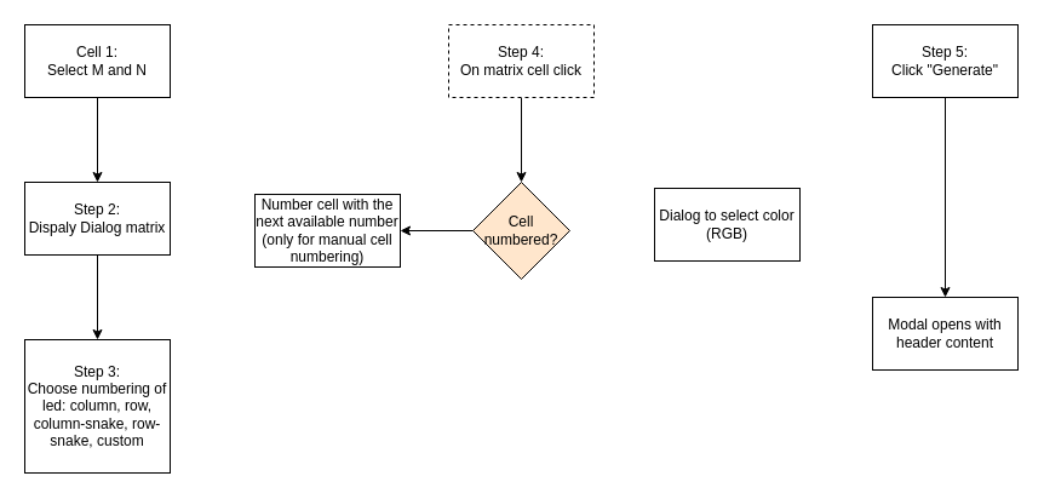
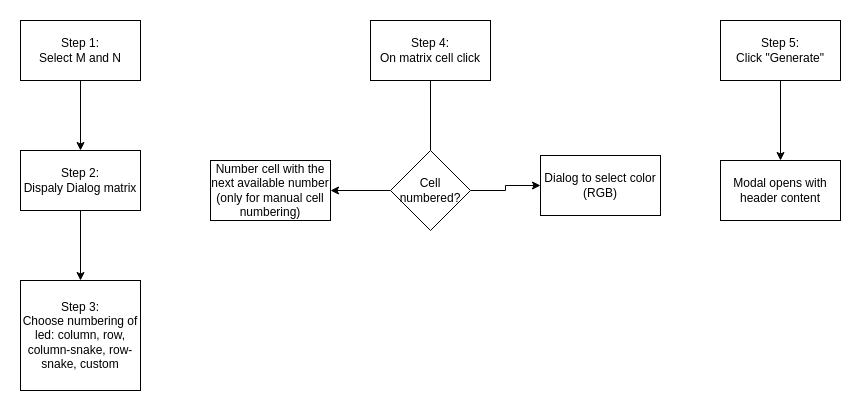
- <mxCell id="3" value="Cell 1:&lt;br&gt;Select M and N" style="rounded=0;whiteSpace=wrap;html=1;" vertex="1" parent="1"><mxGeometry x="20" y="20" width="120" height="60" as="geometry" /></mxCell>
+ <mxCell id="3" value="Step 1:&lt;br&gt;Select M and N" style="rounded=0;whiteSpace=wrap;html=1;" vertex="1" parent="1"><mxGeometry x="20" y="20" width="120" height="60" as="geometry" /></mxCell>
- <mxCell id="8" value="Step 4:&lt;br&gt;On matrix cell click" style="rounded=0;whiteSpace=wrap;html=1;dashed=1;" vertex="1" parent="1"><mxGeometry x="370" y="20" width="120" height="60" as="geometry" /></mxCell>
+ <mxCell id="8" value="Step 4:&lt;br&gt;On matrix cell click" style="rounded=0;whiteSpace=wrap;html=1;" vertex="1" parent="1"><mxGeometry x="370" y="20" width="120" height="60" as="geometry" /></mxCell>
- <mxCell id="7" value="" style="edgeStyle=orthogonalEdgeStyle;rounded=0;orthogonalLoop=1;jettySize=auto;html=1;" edge="1" parent="1" source="8" target="11"><mxGeometry relative="1" as="geometry" /></mxCell>
+ <mxCell id="7" value="" style="edgeStyle=orthogonalEdgeStyle;rounded=0;orthogonalLoop=1;jettySize=auto;html=1;endArrow=none;" edge="1" parent="1" source="8" target="11"><mxGeometry relative="1" as="geometry" /></mxCell>
- <mxCell id="11" value="Cell numbered?" style="rhombus;whiteSpace=wrap;html=1;rounded=0;fillColor=#ffe6cc;" vertex="1" parent="1"><mxGeometry x="390" y="150" width="80" height="80" as="geometry" /></mxCell>
+ <mxCell id="11" value="Cell numbered?" style="rhombus;whiteSpace=wrap;html=1;rounded=0;" vertex="1" parent="1"><mxGeometry x="390" y="150" width="80" height="80" as="geometry" /></mxCell>
+ <mxCell id="9" value="" style="edgeStyle=orthogonalEdgeStyle;rounded=0;orthogonalLoop=1;jettySize=auto;html=1;" edge="1" parent="1" source="11" target="12"><mxGeometry relative="1" as="geometry" /></mxCell>
- <mxCell id="16" value="Modal opens with header content" style="rounded=0;whiteSpace=wrap;html=1;" vertex="1" parent="1"><mxGeometry x="720" y="245" width="120" height="60" as="geometry" /></mxCell>
+ <mxCell id="16" value="Modal opens with header content" style="rounded=0;whiteSpace=wrap;html=1;" vertex="1" parent="1"><mxGeometry x="720" y="160" width="120" height="60" as="geometry" /></mxCell>
